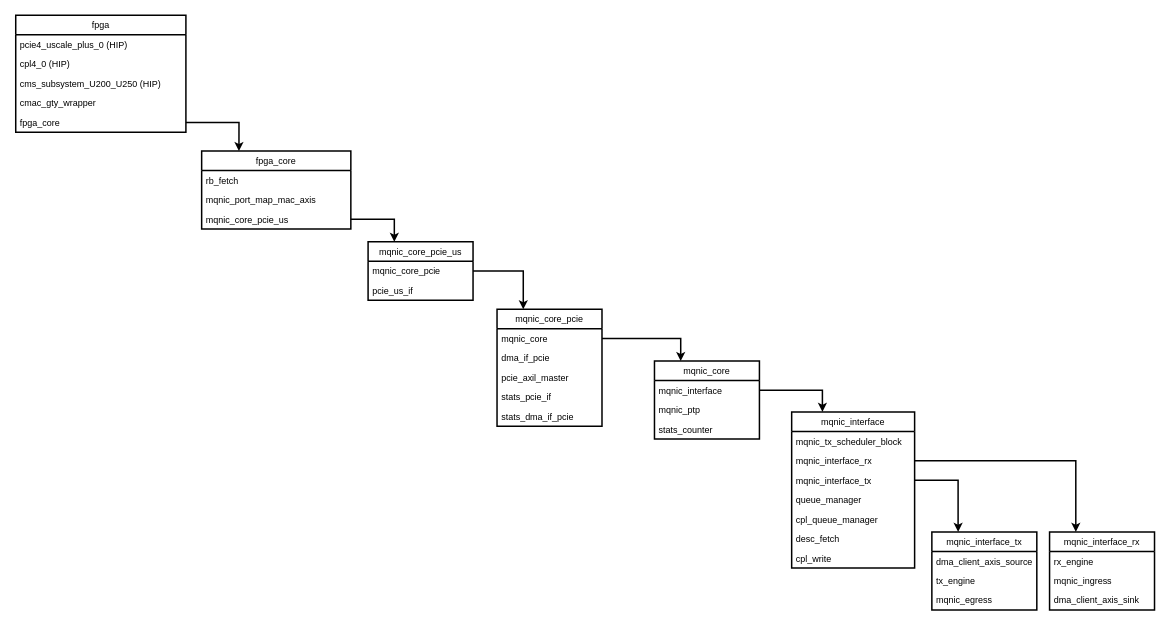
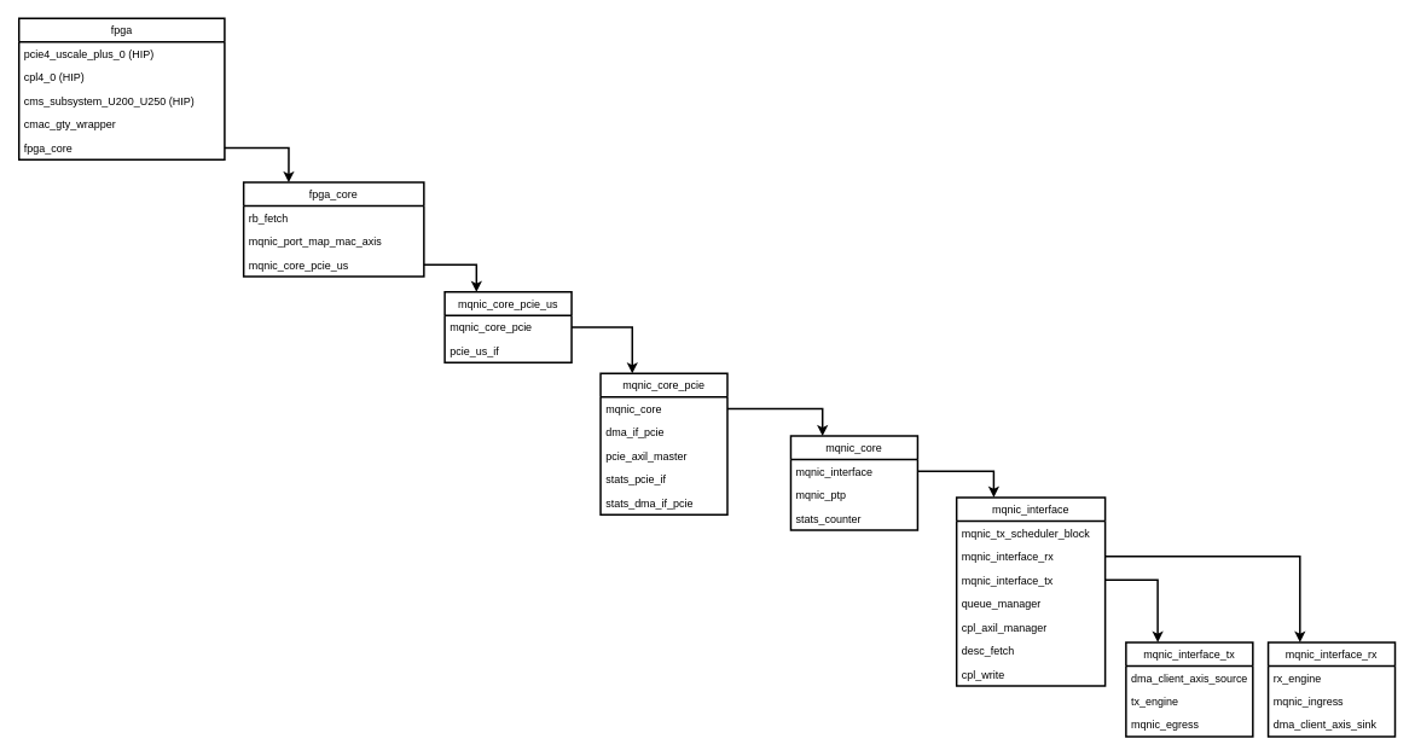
- <mxCell id="35" value="cpl_queue_manager" style="text;strokeColor=none;fillColor=none;align=left;verticalAlign=top;spacingLeft=4;spacingRight=4;overflow=hidden;rotatable=0;points=[[0,0.5],[1,0.5]];portConstraint=eastwest;strokeWidth=2;" vertex="1" parent="30"><mxGeometry y="130" width="164" height="26" as="geometry" /></mxCell>
+ <mxCell id="35" value="cpl_axil_manager" style="text;strokeColor=none;fillColor=none;align=left;verticalAlign=top;spacingLeft=4;spacingRight=4;overflow=hidden;rotatable=0;points=[[0,0.5],[1,0.5]];portConstraint=eastwest;strokeWidth=2;" vertex="1" parent="30"><mxGeometry y="130" width="164" height="26" as="geometry" /></mxCell>
